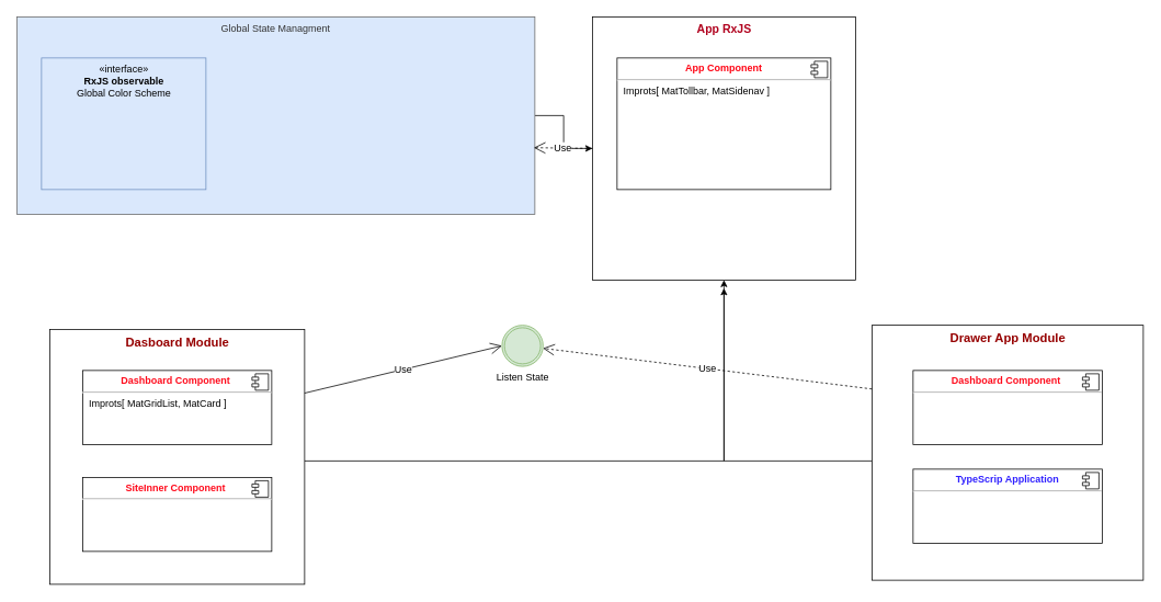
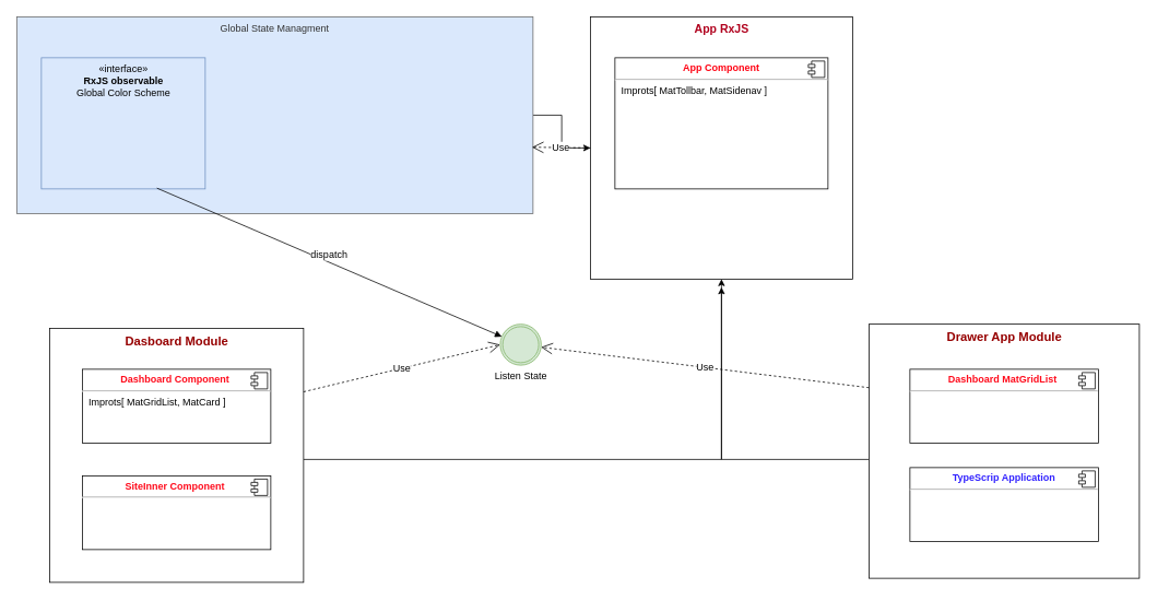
+ <mxCell id="24" value="dispatch" style="html=1;verticalAlign=bottom;endArrow=block;fontSize=12;exitX=0.705;exitY=0.994;exitDx=0;exitDy=0;exitPerimeter=0;" edge="1" parent="1" source="13" target="23"><mxGeometry width="80" relative="1" as="geometry"><mxPoint x="520" y="330" as="sourcePoint" /><mxPoint x="20" y="330" as="targetPoint" /></mxGeometry></mxCell>
- <mxCell id="18" value="&lt;p style=&quot;margin: 6px 0px 0px ; text-align: center ; font-size: 12px&quot;&gt;&lt;font color=&quot;#ff0a1b&quot; style=&quot;font-size: 12px&quot;&gt;Dashboard Component&amp;nbsp;&lt;/font&gt;&lt;/p&gt;&lt;hr style=&quot;font-size: 12px&quot;&gt;&lt;p style=&quot;margin: 0px 0px 0px 8px ; font-size: 12px&quot;&gt;&lt;br style=&quot;font-size: 12px&quot;&gt;&lt;/p&gt;" style="align=left;overflow=fill;html=1;dropTarget=0;labelBackgroundColor=none;fontSize=12;fontStyle=1" vertex="1" parent="1"><mxGeometry x="1110" y="450" width="230" height="90" as="geometry" /></mxCell>
+ <mxCell id="18" value="&lt;p style=&quot;margin: 6px 0px 0px ; text-align: center ; font-size: 12px&quot;&gt;&lt;font color=&quot;#ff0a1b&quot; style=&quot;font-size: 12px&quot;&gt;Dashboard MatGridList&amp;nbsp;&lt;/font&gt;&lt;/p&gt;&lt;hr style=&quot;font-size: 12px&quot;&gt;&lt;p style=&quot;margin: 0px 0px 0px 8px ; font-size: 12px&quot;&gt;&lt;br style=&quot;font-size: 12px&quot;&gt;&lt;/p&gt;" style="align=left;overflow=fill;html=1;dropTarget=0;labelBackgroundColor=none;fontSize=12;fontStyle=1" vertex="1" parent="1"><mxGeometry x="1110" y="450" width="230" height="90" as="geometry" /></mxCell>
- <mxCell id="14" value="Use" style="endArrow=open;endSize=12;dashed=0;html=1;fontSize=12;entryX=0;entryY=0.5;entryDx=0;entryDy=0;exitX=1;exitY=0.25;exitDx=0;exitDy=0;" edge="1" parent="1" source="6" target="23"><mxGeometry width="160" relative="1" as="geometry"><mxPoint x="800" y="510" as="sourcePoint" /><mxPoint x="960" y="510" as="targetPoint" /><Array as="points" /></mxGeometry></mxCell>
+ <mxCell id="14" value="Use" style="endArrow=open;endSize=12;dashed=1;html=1;fontSize=12;entryX=0;entryY=0.5;entryDx=0;entryDy=0;exitX=1;exitY=0.25;exitDx=0;exitDy=0;" edge="1" parent="1" source="6" target="23"><mxGeometry width="160" relative="1" as="geometry"><mxPoint x="800" y="510" as="sourcePoint" /><mxPoint x="960" y="510" as="targetPoint" /><Array as="points" /></mxGeometry></mxCell>
